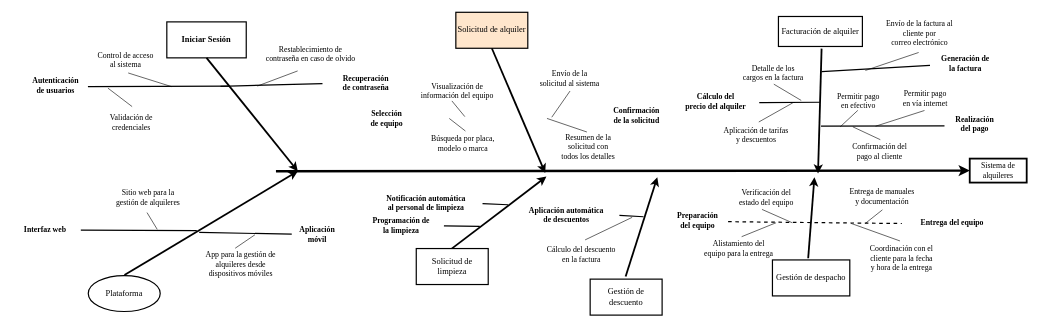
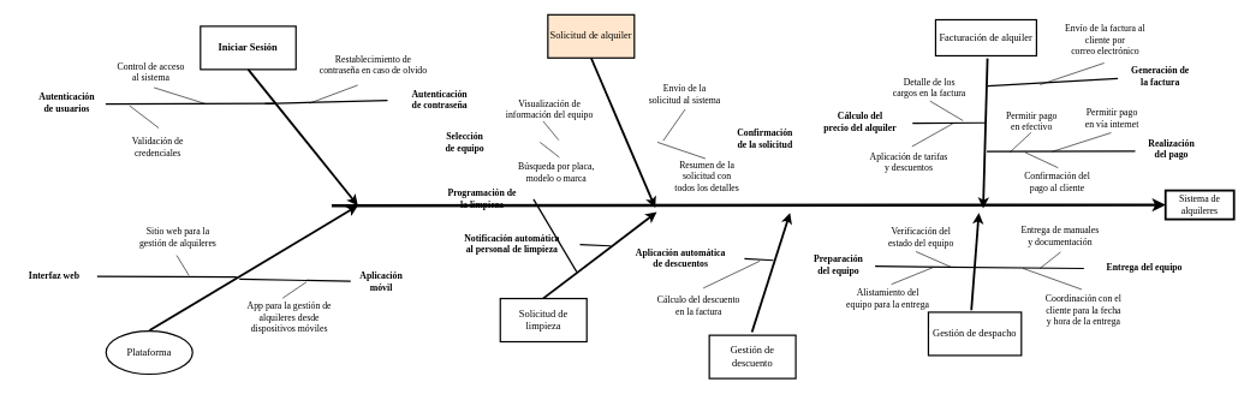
- <mxCell id="17" value="Recuperación&#10;de contraseña" style="text;spacingTop=-5;fontSize=13;align=center;verticalAlign=middle;points=[];fontStyle=1;fontFamily=Verdana;" parent="1" vertex="1"><mxGeometry x="544" y="119" width="130" height="41" as="geometry" /></mxCell>
+ <mxCell id="17" value="Autenticación&#10;de contraseña" style="text;spacingTop=-5;fontSize=13;align=center;verticalAlign=middle;points=[];fontStyle=1;fontFamily=Verdana;" parent="1" vertex="1"><mxGeometry x="544" y="119" width="130" height="41" as="geometry" /></mxCell>
- <mxCell id="70" value="" style="edgeStyle=none;endArrow=none;strokeWidth=2;exitX=1.032;exitY=0.507;exitDx=0;exitDy=0;exitPerimeter=0;entryX=-0.069;entryY=0.511;entryDx=0;entryDy=0;entryPerimeter=0;fontSize=13;fontFamily=Verdana;dashed=1;" parent="1" source="73" target="76" edge="1"><mxGeometry width="100" height="100" relative="1" as="geometry"><mxPoint x="1295" y="371" as="sourcePoint" /><mxPoint x="1402" y="376" as="targetPoint" /></mxGeometry></mxCell>
+ <mxCell id="70" value="" style="edgeStyle=none;endArrow=none;strokeWidth=2;exitX=1.032;exitY=0.507;exitDx=0;exitDy=0;exitPerimeter=0;entryX=-0.069;entryY=0.511;entryDx=0;entryDy=0;entryPerimeter=0;fontSize=13;fontFamily=Verdana;" parent="1" source="73" target="76" edge="1"><mxGeometry width="100" height="100" relative="1" as="geometry"><mxPoint x="1295" y="371" as="sourcePoint" /><mxPoint x="1402" y="376" as="targetPoint" /></mxGeometry></mxCell>
- <mxCell id="40" value="Programación de&#10;la limpieza" style="text;spacingTop=-5;fontSize=13;align=center;verticalAlign=middle;points=[];fontStyle=1;fontFamily=Verdana;" parent="1" vertex="1"><mxGeometry x="603" y="365" width="130" height="25" as="geometry" /></mxCell>
+ <mxCell id="40" value="Programación de&#10;la limpieza" style="text;spacingTop=-5;fontSize=13;align=center;verticalAlign=middle;points=[];fontStyle=1;fontFamily=Verdana;" parent="1" vertex="1"><mxGeometry x="603" y="265" width="130" height="25" as="geometry" /></mxCell>
